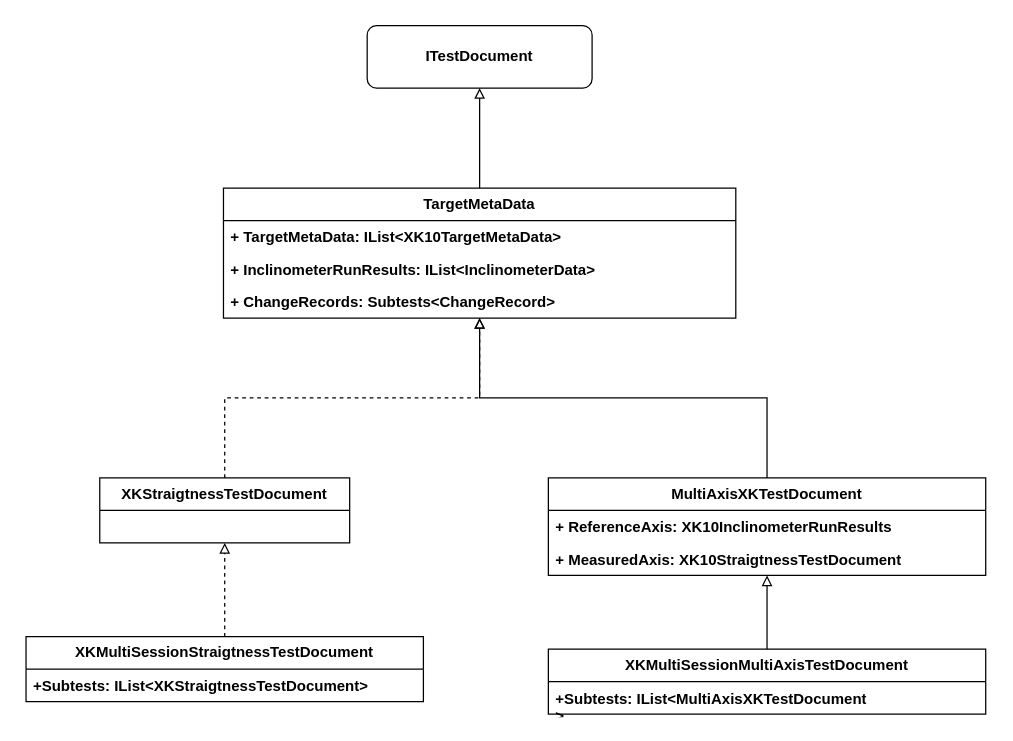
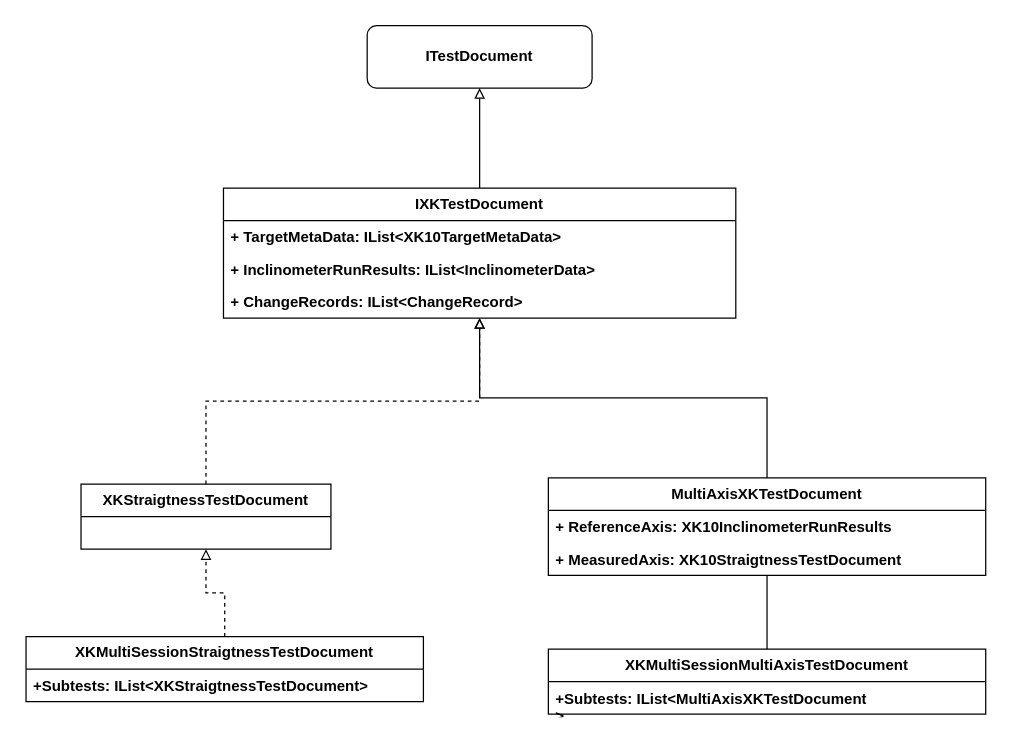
- <mxCell id="4" value="TargetMetaData" style="swimlane;fontStyle=1;childLayout=stackLayout;horizontal=1;startSize=26;fillColor=none;horizontalStack=0;resizeParent=1;resizeParentMax=0;resizeLast=0;collapsible=1;marginBottom=0;whiteSpace=wrap;html=1;" parent="1" vertex="1"><mxGeometry x="178" y="150" width="410" height="104" as="geometry" /></mxCell>
+ <mxCell id="4" value="IXKTestDocument" style="swimlane;fontStyle=1;childLayout=stackLayout;horizontal=1;startSize=26;fillColor=none;horizontalStack=0;resizeParent=1;resizeParentMax=0;resizeLast=0;collapsible=1;marginBottom=0;whiteSpace=wrap;html=1;" parent="1" vertex="1"><mxGeometry x="178" y="150" width="410" height="104" as="geometry" /></mxCell>
- <mxCell id="7" value="+ ChangeRecords:&amp;nbsp;Subtests&amp;lt;ChangeRecord&amp;gt;" style="text;strokeColor=none;fillColor=none;align=left;verticalAlign=top;spacingLeft=4;spacingRight=4;overflow=hidden;rotatable=0;points=[[0,0.5],[1,0.5]];portConstraint=eastwest;whiteSpace=wrap;html=1;fontStyle=1" parent="4" vertex="1"><mxGeometry y="78" width="410" height="26" as="geometry" /></mxCell>
+ <mxCell id="7" value="+ ChangeRecords:&amp;nbsp;IList&amp;lt;ChangeRecord&amp;gt;" style="text;strokeColor=none;fillColor=none;align=left;verticalAlign=top;spacingLeft=4;spacingRight=4;overflow=hidden;rotatable=0;points=[[0,0.5],[1,0.5]];portConstraint=eastwest;whiteSpace=wrap;html=1;fontStyle=1" parent="4" vertex="1"><mxGeometry y="78" width="410" height="26" as="geometry" /></mxCell>
- <mxCell id="9" value="XKStraigtnessTestDocument" style="swimlane;fontStyle=1;childLayout=stackLayout;horizontal=1;startSize=26;fillColor=none;horizontalStack=0;resizeParent=1;resizeParentMax=0;resizeLast=0;collapsible=1;marginBottom=0;whiteSpace=wrap;html=1;" parent="1" vertex="1"><mxGeometry x="79" y="382" width="200" height="52" as="geometry" /></mxCell>
+ <mxCell id="9" value="XKStraigtnessTestDocument" style="swimlane;fontStyle=1;childLayout=stackLayout;horizontal=1;startSize=26;fillColor=none;horizontalStack=0;resizeParent=1;resizeParentMax=0;resizeLast=0;collapsible=1;marginBottom=0;whiteSpace=wrap;html=1;" parent="1" vertex="1"><mxGeometry x="64" y="387" width="200" height="52" as="geometry" /></mxCell>
- <mxCell id="17" style="edgeStyle=orthogonalEdgeStyle;rounded=0;orthogonalLoop=1;jettySize=auto;html=1;endArrow=block;endFill=0;" edge="1" parent="1" source="18" target="11"><mxGeometry relative="1" as="geometry" /></mxCell>
+ <mxCell id="17" style="edgeStyle=orthogonalEdgeStyle;rounded=0;orthogonalLoop=1;jettySize=auto;html=1;endArrow=none;endFill=0;" edge="1" parent="1" source="18" target="11"><mxGeometry relative="1" as="geometry" /></mxCell>
